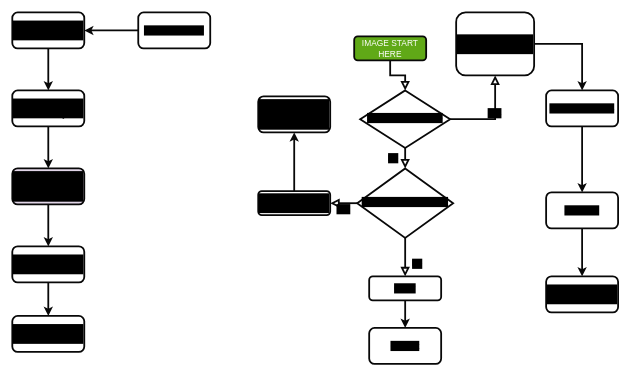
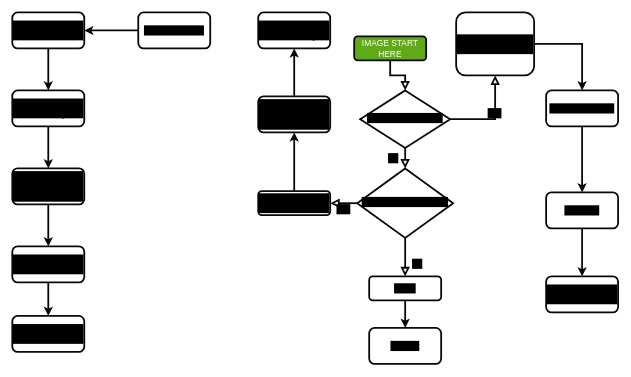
+ <mxCell id="23" value="&lt;div style=&quot;font-size: 14px;&quot;&gt;Structural Consistency&lt;/div&gt;" style="whiteSpace=wrap;html=1;rounded=1;glass=0;strokeWidth=3;shadow=0;fontSize=14;strokeColor=#080808;labelBackgroundColor=#000000;" vertex="1" parent="1"><mxGeometry x="430" y="20" width="120" height="60" as="geometry" /></mxCell>
+ <mxCell id="21" value="" style="edgeStyle=orthogonalEdgeStyle;rounded=0;orthogonalLoop=1;jettySize=auto;html=1;fontSize=14;strokeWidth=3;strokeColor=#080808;labelBackgroundColor=#000000;" edge="1" parent="1" source="22" target="23"><mxGeometry relative="1" as="geometry" /></mxCell>
- <mxCell id="31" value="&lt;div style=&quot;font-size: 14px;&quot;&gt;Repeating or Missing Elements&lt;/div&gt;&lt;div style=&quot;font-size: 14px;&quot;&gt;&lt;br style=&quot;font-size: 14px;&quot;&gt;&lt;/div&gt;" style="whiteSpace=wrap;html=1;rounded=1;glass=0;strokeWidth=3;shadow=0;fontSize=14;strokeColor=#080808;labelBackgroundColor=#000000;fillColor=#e1d5e7;" vertex="1" parent="1"><mxGeometry x="20" y="280" width="120" height="60" as="geometry" /></mxCell>
+ <mxCell id="31" value="&lt;div style=&quot;font-size: 14px;&quot;&gt;Repeating or Missing Elements&lt;/div&gt;&lt;div style=&quot;font-size: 14px;&quot;&gt;&lt;br style=&quot;font-size: 14px;&quot;&gt;&lt;/div&gt;" style="whiteSpace=wrap;html=1;rounded=1;glass=0;strokeWidth=3;shadow=0;fontSize=14;strokeColor=#080808;labelBackgroundColor=#000000;" vertex="1" parent="1"><mxGeometry x="20" y="280" width="120" height="60" as="geometry" /></mxCell>
